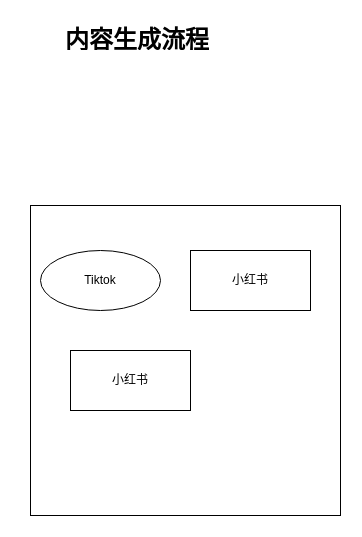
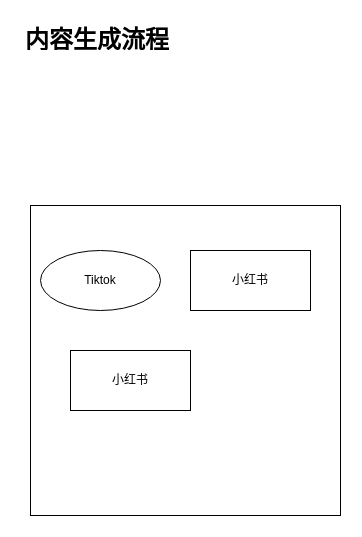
- <mxCell id="4" value="&lt;h1&gt;内容生成流程&lt;/h1&gt;" style="text;html=1;strokeColor=none;fillColor=none;spacing=5;spacingTop=-20;whiteSpace=wrap;overflow=hidden;rounded=0;" vertex="1" parent="1"><mxGeometry x="60" y="20" width="180" height="30" as="geometry" /></mxCell>
+ <mxCell id="4" value="&lt;h1&gt;内容生成流程&lt;/h1&gt;" style="text;html=1;strokeColor=none;fillColor=none;spacing=5;spacingTop=-20;whiteSpace=wrap;overflow=hidden;rounded=0;" vertex="1" parent="1"><mxGeometry x="20" y="20" width="180" height="30" as="geometry" /></mxCell>
